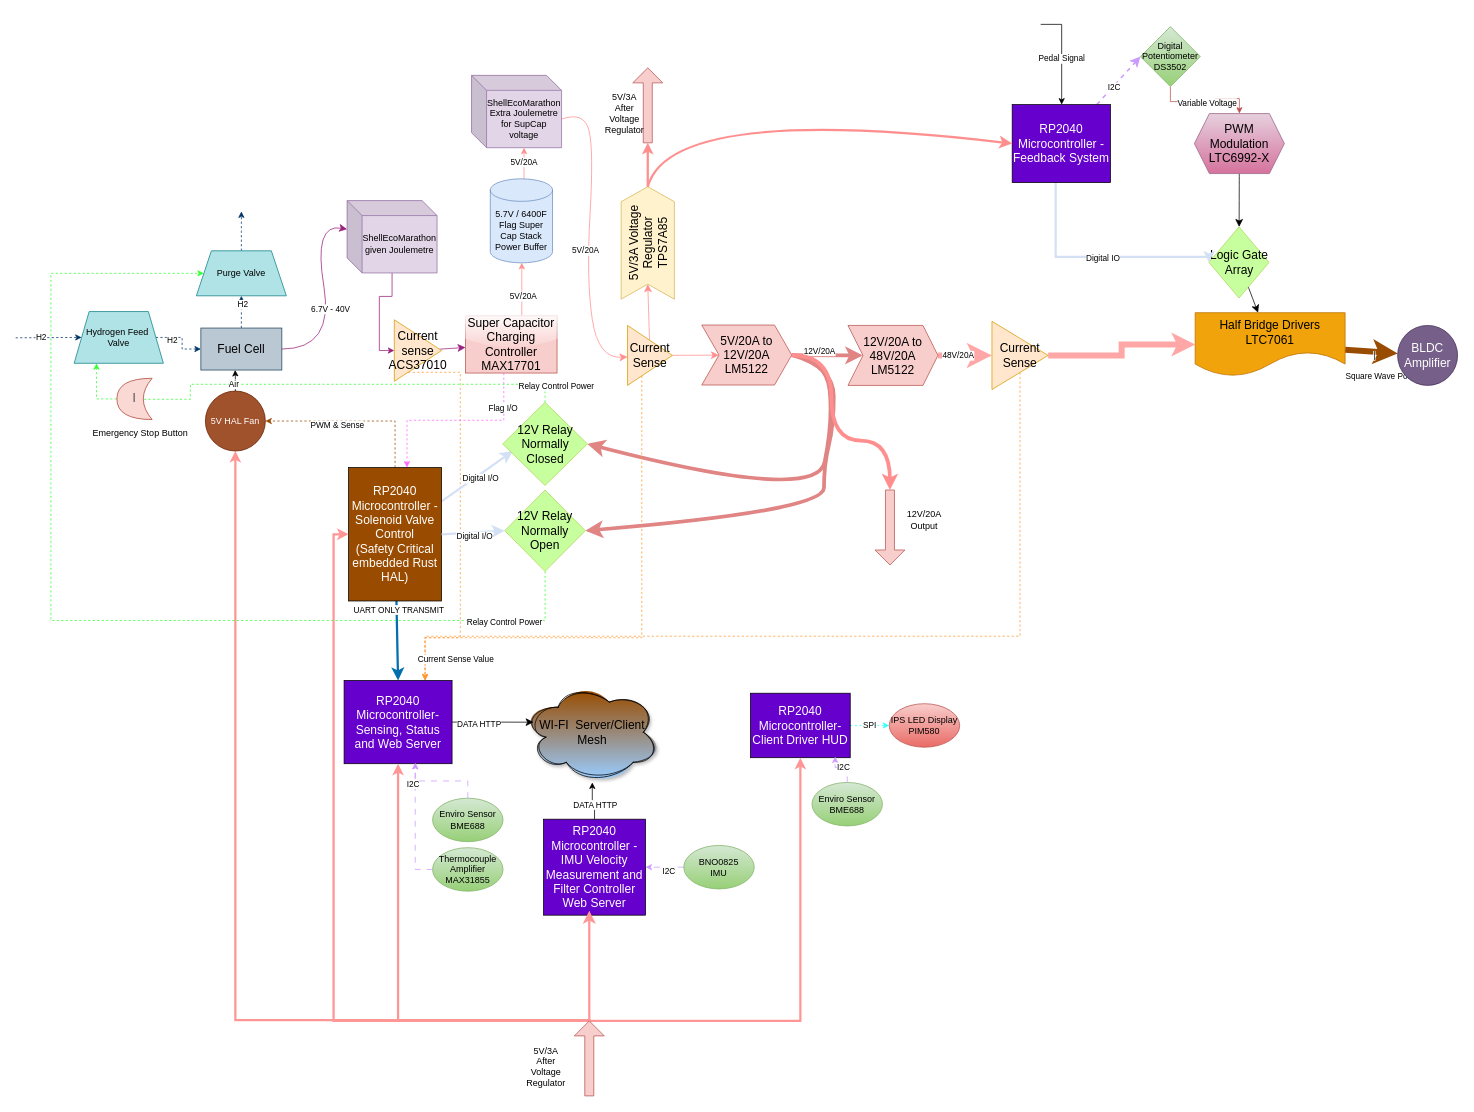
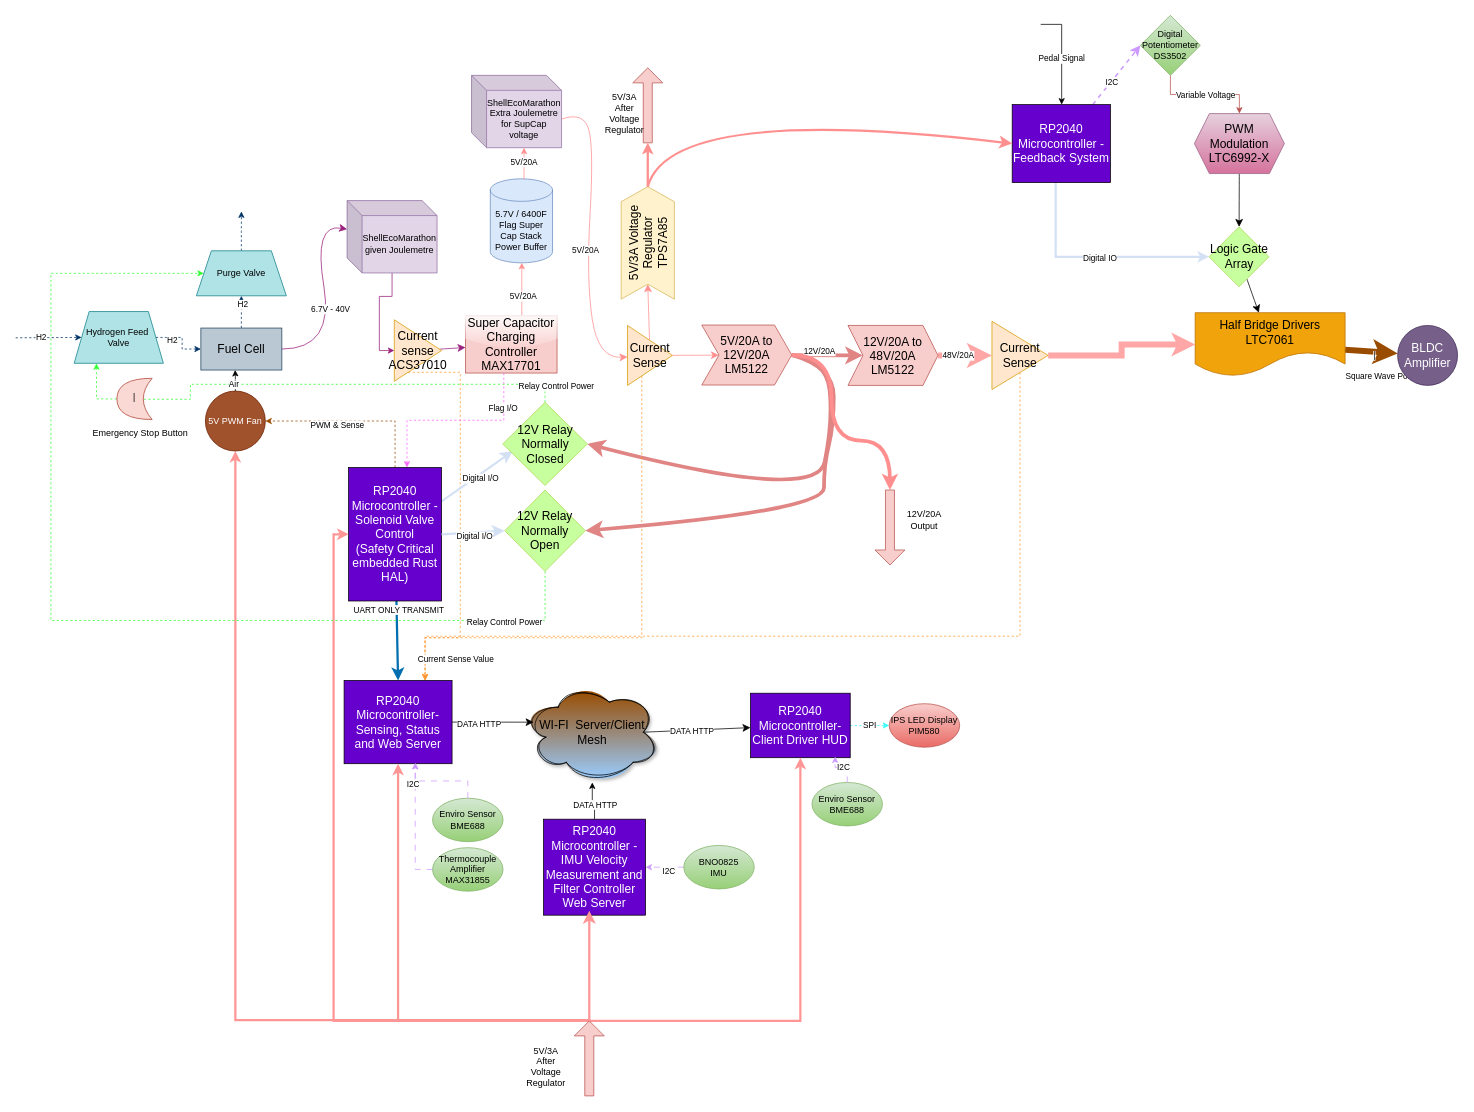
- <mxCell id="94" value="Digital Potentiometer DS3502" style="rhombus;whiteSpace=wrap;html=1;fillColor=#d5e8d4;gradientColor=#97d077;strokeColor=#82b366;" vertex="1" parent="1"><mxGeometry x="1520" y="35" width="80" height="80" as="geometry" /></mxCell>
+ <mxCell id="94" value="Digital Potentiometer DS3502" style="rhombus;whiteSpace=wrap;html=1;fillColor=#d5e8d4;gradientColor=#97d077;strokeColor=#82b366;" vertex="1" parent="1"><mxGeometry x="1520" y="20" width="80" height="80" as="geometry" /></mxCell>
- <mxCell id="30" value="Logic Gate Array" style="rhombus;whiteSpace=wrap;html=1;fontSize=16;fillColor=#C8FF9E;strokeColor=#B0D658;" parent="1" vertex="1"><mxGeometry x="1611.5" y="302" width="80" height="95" as="geometry" /></mxCell>
+ <mxCell id="30" value="Logic Gate Array" style="rhombus;whiteSpace=wrap;html=1;fontSize=16;fillColor=#C8FF9E;strokeColor=#B0D658;" parent="1" vertex="1"><mxGeometry x="1611.5" y="302" width="80" height="80" as="geometry" /></mxCell>
- <mxCell id="79" value="5V HAL Fan" style="ellipse;whiteSpace=wrap;html=1;aspect=fixed;fillColor=#a0522d;fontColor=#ffffff;strokeColor=#6D1F00;" vertex="1" parent="1"><mxGeometry x="273" y="521" width="80" height="80" as="geometry" /></mxCell>
+ <mxCell id="79" value="5V PWM Fan" style="ellipse;whiteSpace=wrap;html=1;aspect=fixed;fillColor=#a0522d;fontColor=#ffffff;strokeColor=#6D1F00;" vertex="1" parent="1"><mxGeometry x="273" y="521" width="80" height="80" as="geometry" /></mxCell>
- <mxCell id="44" value="&lt;font color=&quot;#ffffff&quot;&gt;RP2040 Microcontroller - Solenoid Valve Control&lt;br&gt;(Safety Critical embedded Rust HAL)&lt;/font&gt;" style="whiteSpace=wrap;html=1;fontSize=16;fillColor=#994c00;" parent="1" vertex="1"><mxGeometry x="464" y="623" width="124" height="178" as="geometry" /></mxCell>
+ <mxCell id="44" value="&lt;font color=&quot;#ffffff&quot;&gt;RP2040 Microcontroller - Solenoid Valve Control&lt;br&gt;(Safety Critical embedded Rust HAL)&lt;/font&gt;" style="whiteSpace=wrap;html=1;fontSize=16;fillColor=#6600CC;" parent="1" vertex="1"><mxGeometry x="464" y="623" width="124" height="178" as="geometry" /></mxCell>
+ <mxCell id="49" value="" style="edgeStyle=none;curved=1;rounded=0;orthogonalLoop=1;jettySize=auto;html=1;fontSize=12;startSize=8;endSize=8;exitX=0.875;exitY=0.5;exitDx=0;exitDy=0;exitPerimeter=0;" parent="1" source="51" target="55" edge="1"><mxGeometry relative="1" as="geometry" /></mxCell>
+ <mxCell id="50" value="DATA HTTP" style="edgeLabel;html=1;align=center;verticalAlign=middle;resizable=0;points=[];" vertex="1" connectable="0" parent="49"><mxGeometry x="-0.103" y="-1" relative="1" as="geometry"><mxPoint as="offset" /></mxGeometry></mxCell>
